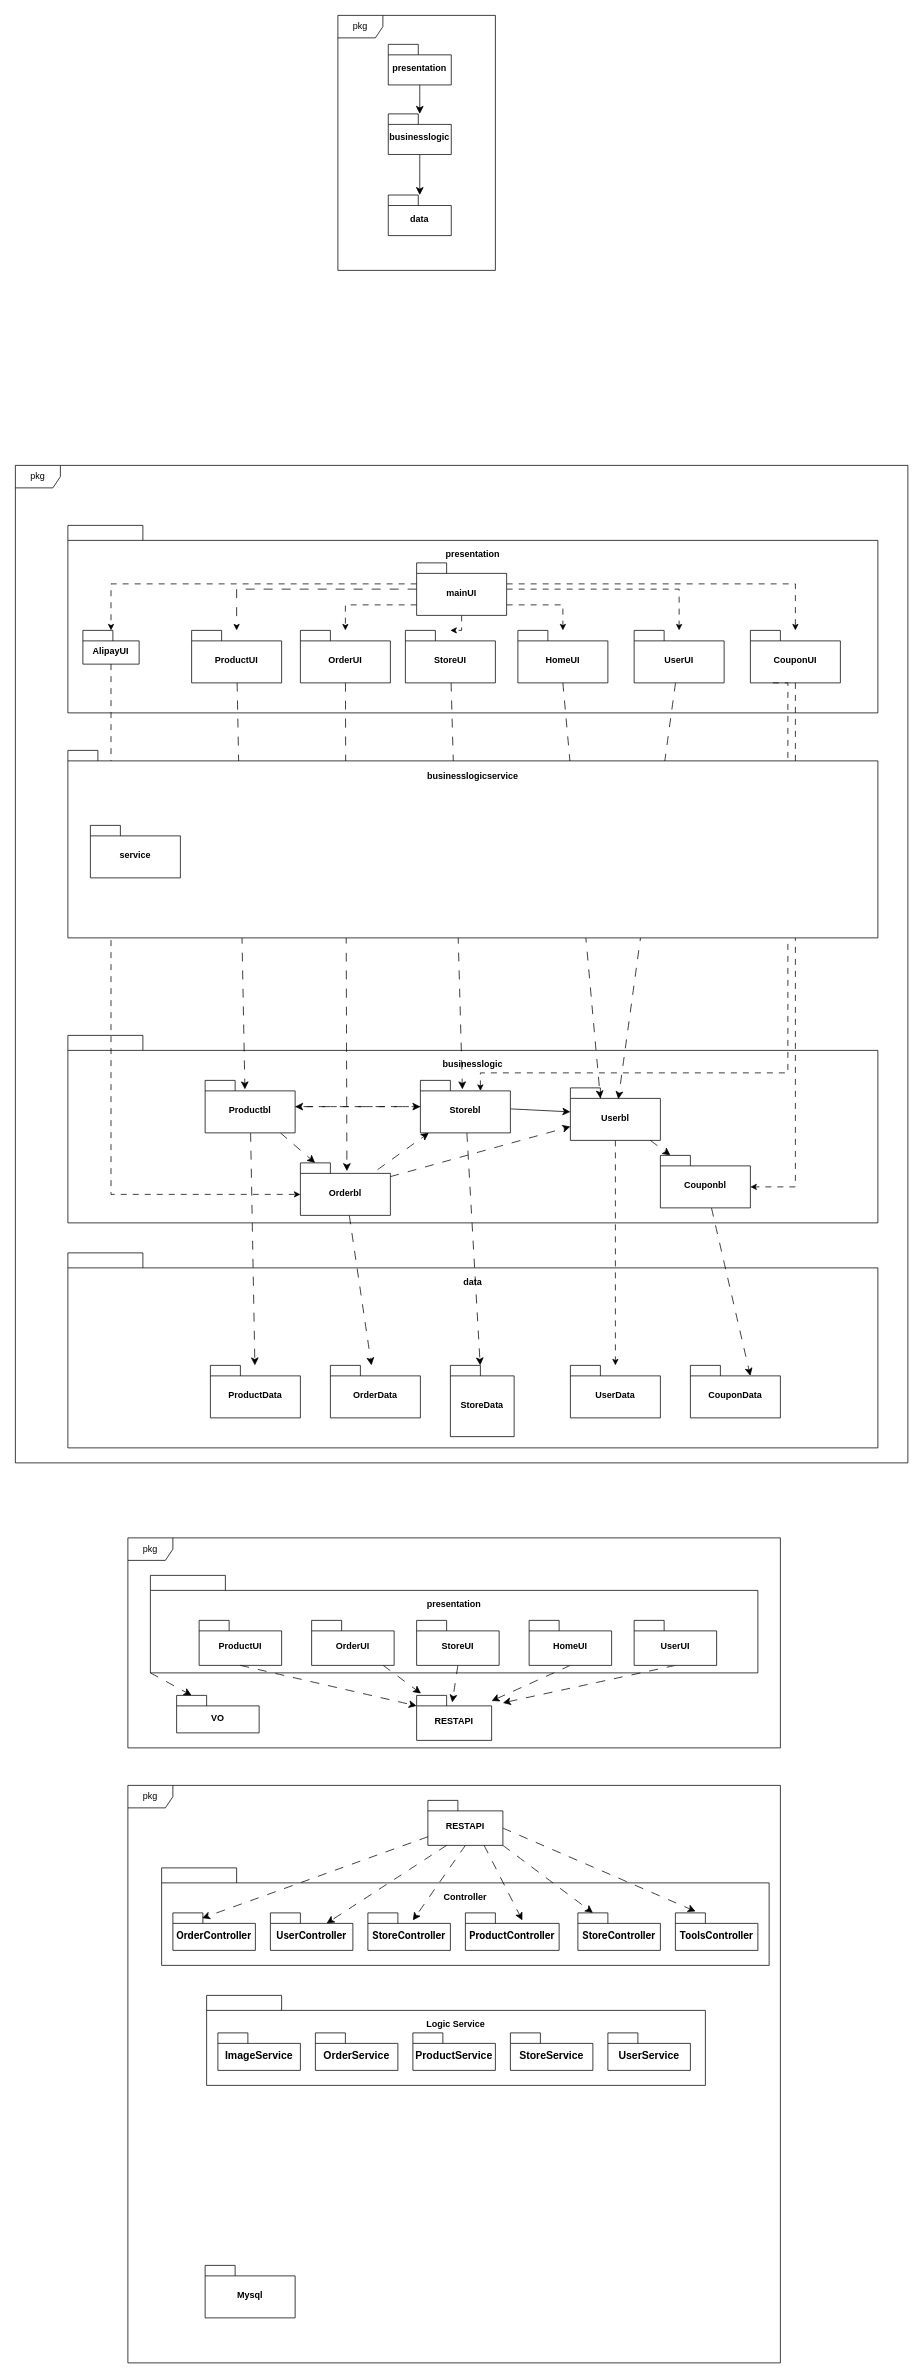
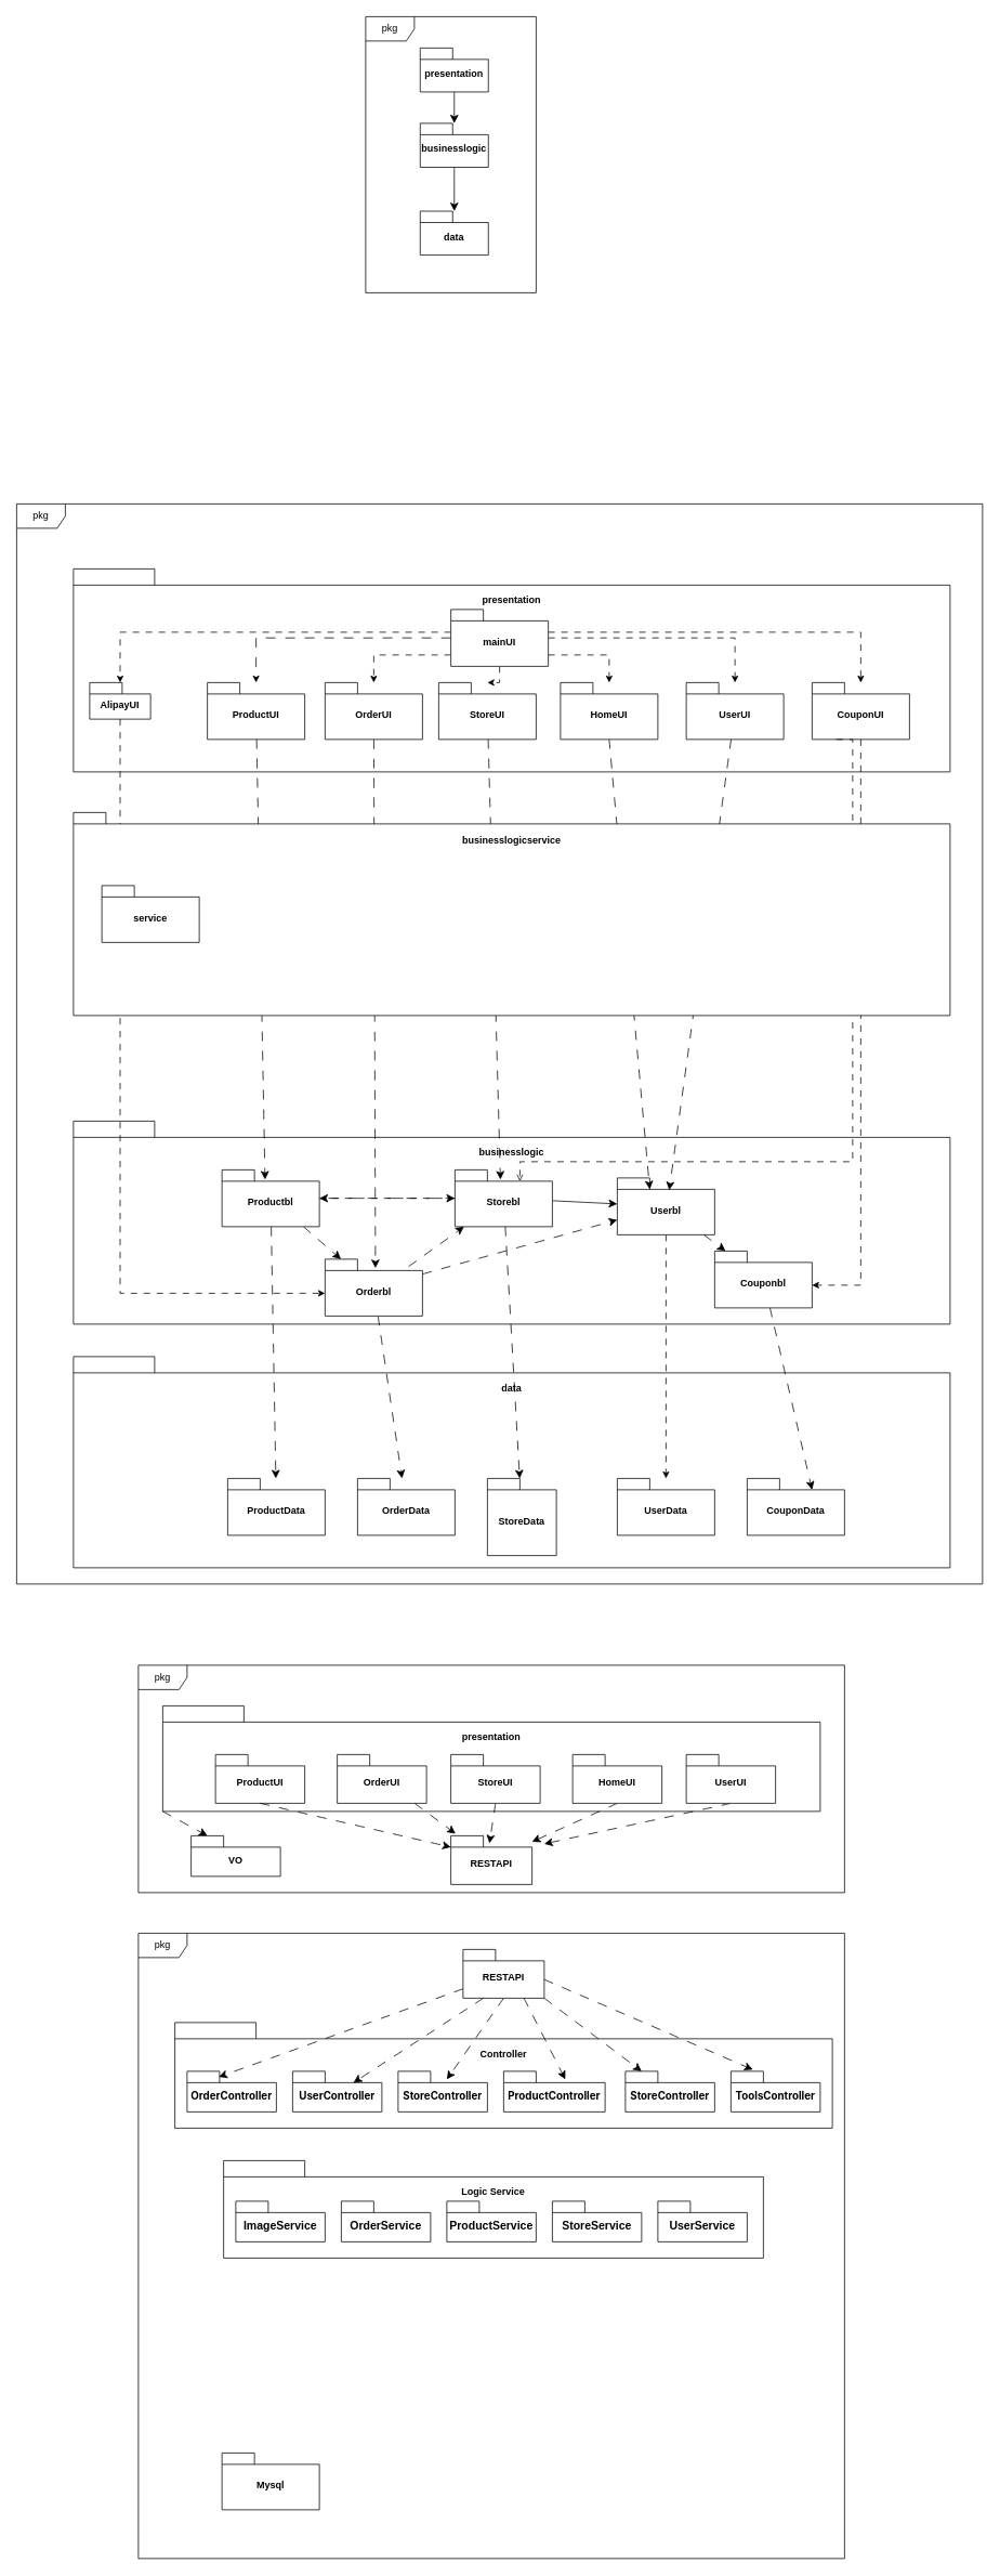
- <mxCell id="97" value="service" style="shape=folder;fontStyle=1;spacingTop=10;tabWidth=40;tabHeight=14;tabPosition=left;html=1;whiteSpace=wrap;" vertex="1" parent="1"><mxGeometry x="120" y="1100" width="120" height="70" as="geometry" /></mxCell>
+ <mxCell id="97" value="service" style="shape=folder;fontStyle=1;spacingTop=10;tabWidth=40;tabHeight=14;tabPosition=left;html=1;whiteSpace=wrap;" vertex="1" parent="1"><mxGeometry x="125" y="1090" width="120" height="70" as="geometry" /></mxCell>
- <mxCell id="85" style="edgeStyle=orthogonalEdgeStyle;rounded=0;orthogonalLoop=1;jettySize=auto;html=1;exitX=0.25;exitY=1;exitDx=0;exitDy=0;exitPerimeter=0;entryX=0;entryY=0;entryDx=80;entryDy=14;entryPerimeter=0;dashed=1;dashPattern=8 8;" parent="1" source="82" target="25" edge="1"><mxGeometry relative="1" as="geometry"><Array as="points"><mxPoint x="1050" y="1430" /><mxPoint x="640" y="1430" /></Array></mxGeometry></mxCell>
+ <mxCell id="85" style="edgeStyle=orthogonalEdgeStyle;rounded=0;orthogonalLoop=1;jettySize=auto;html=1;exitX=0.25;exitY=1;exitDx=0;exitDy=0;exitPerimeter=0;entryX=0;entryY=0;entryDx=80;entryDy=14;entryPerimeter=0;dashed=1;dashPattern=8 8;endArrow=open;" parent="1" source="82" target="25" edge="1"><mxGeometry relative="1" as="geometry"><Array as="points"><mxPoint x="1050" y="1430" /><mxPoint x="640" y="1430" /></Array></mxGeometry></mxCell>
